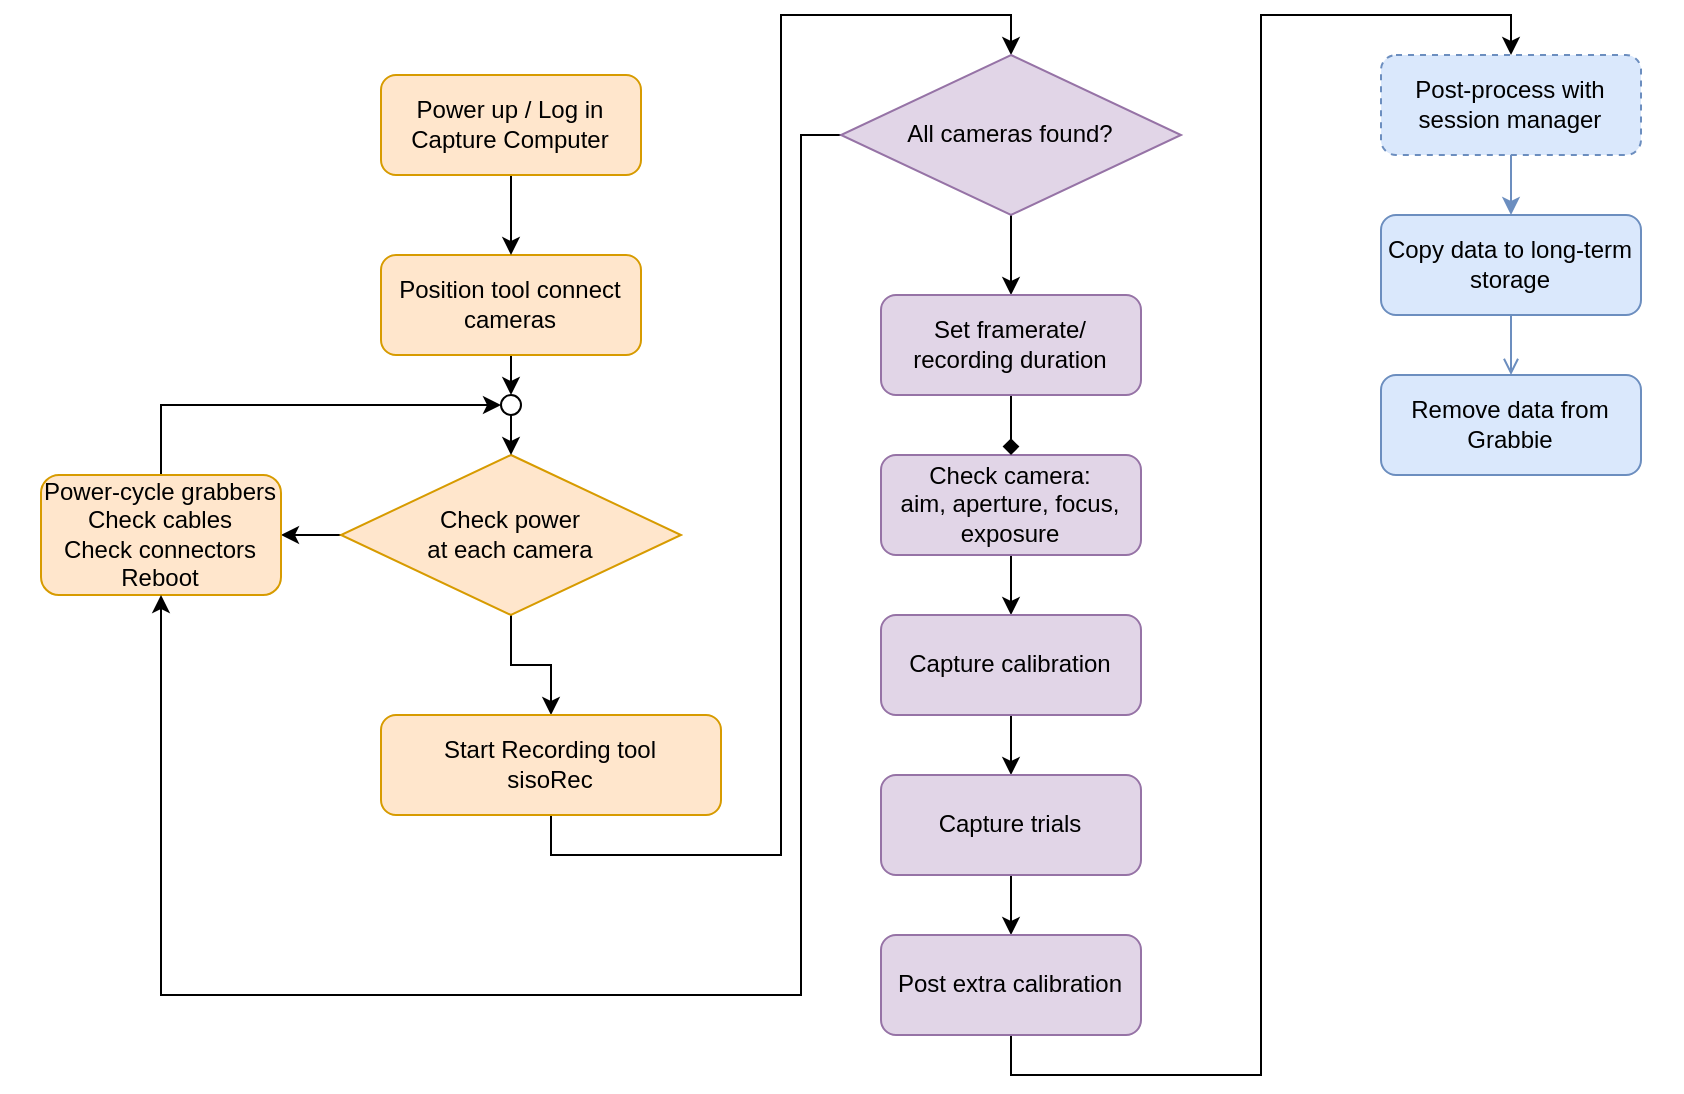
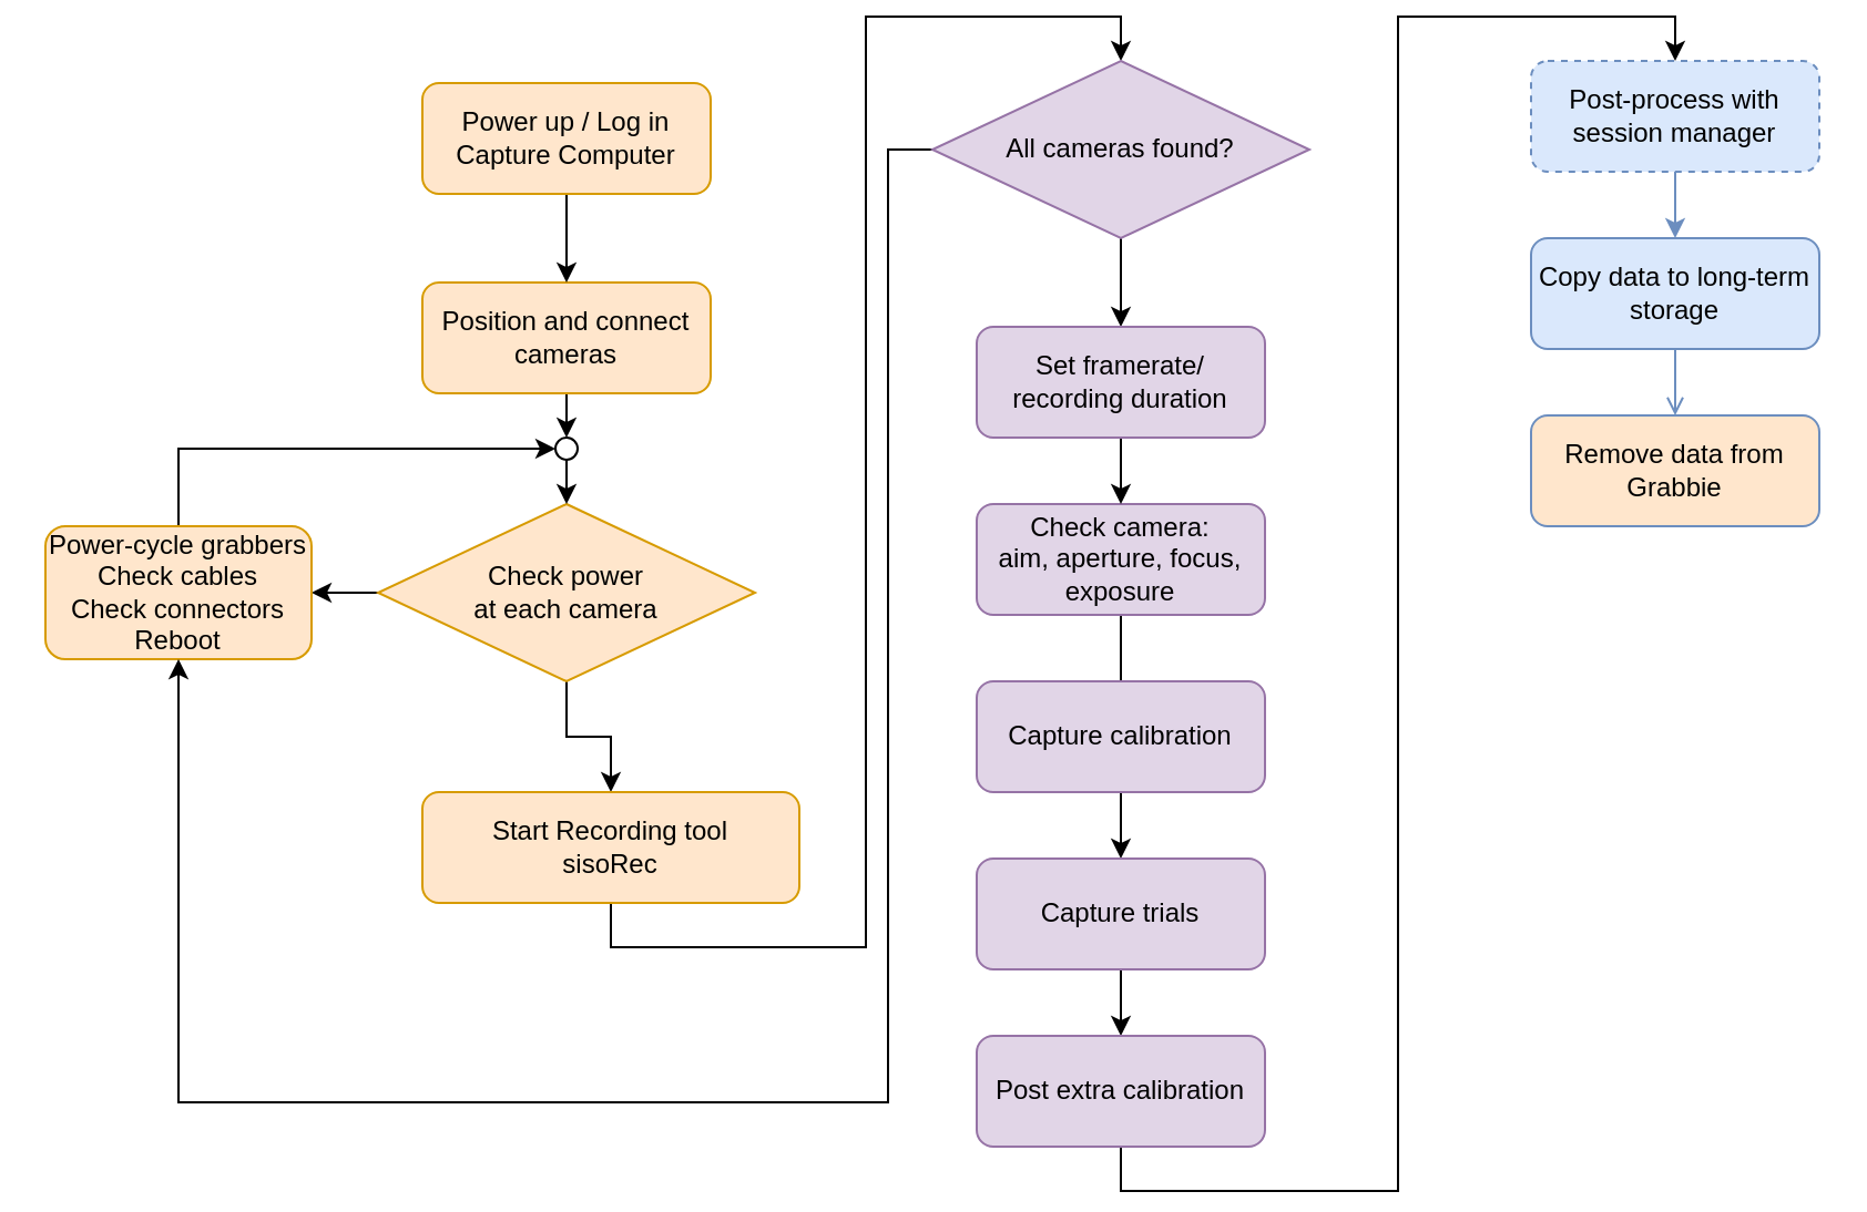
- <mxCell id="3" value="Position tool connect cameras" style="rounded=1;whiteSpace=wrap;html=1;fillColor=#ffe6cc;strokeColor=#d79b00;" vertex="1" parent="1"><mxGeometry x="190" y="120" width="130" height="50" as="geometry" /></mxCell>
+ <mxCell id="3" value="Position and connect cameras" style="rounded=1;whiteSpace=wrap;html=1;fillColor=#ffe6cc;strokeColor=#d79b00;" vertex="1" parent="1"><mxGeometry x="190" y="120" width="130" height="50" as="geometry" /></mxCell>
- <mxCell id="32" value="Remove data from Grabbie" style="rounded=1;whiteSpace=wrap;html=1;fillColor=#dae8fc;strokeColor=#6c8ebf;" vertex="1" parent="1"><mxGeometry x="690" y="180" width="130" height="50" as="geometry" /></mxCell>
+ <mxCell id="32" value="Remove data from Grabbie" style="rounded=1;whiteSpace=wrap;html=1;fillColor=#ffe6cc;strokeColor=#6c8ebf;" vertex="1" parent="1"><mxGeometry x="690" y="180" width="130" height="50" as="geometry" /></mxCell>
- <mxCell id="20" style="edgeStyle=orthogonalEdgeStyle;rounded=0;orthogonalLoop=1;jettySize=auto;html=1;exitX=0.5;exitY=1;exitDx=0;exitDy=0;entryX=0.5;entryY=0;entryDx=0;entryDy=0;endArrow=diamond;" edge="1" parent="1" source="21" target="19"><mxGeometry relative="1" as="geometry" /></mxCell>
+ <mxCell id="20" style="edgeStyle=orthogonalEdgeStyle;rounded=0;orthogonalLoop=1;jettySize=auto;html=1;exitX=0.5;exitY=1;exitDx=0;exitDy=0;entryX=0.5;entryY=0;entryDx=0;entryDy=0;" edge="1" parent="1" source="21" target="19"><mxGeometry relative="1" as="geometry" /></mxCell>
- <mxCell id="18" style="edgeStyle=orthogonalEdgeStyle;rounded=0;orthogonalLoop=1;jettySize=auto;html=1;exitX=0.5;exitY=1;exitDx=0;exitDy=0;entryX=0.5;entryY=0;entryDx=0;entryDy=0;" edge="1" parent="1" source="19" target="23"><mxGeometry relative="1" as="geometry" /></mxCell>
+ <mxCell id="18" style="edgeStyle=orthogonalEdgeStyle;rounded=0;orthogonalLoop=1;jettySize=auto;html=1;exitX=0.5;exitY=1;exitDx=0;exitDy=0;entryX=0.5;entryY=0;entryDx=0;entryDy=0;endArrow=none;" edge="1" parent="1" source="19" target="23"><mxGeometry relative="1" as="geometry" /></mxCell>
